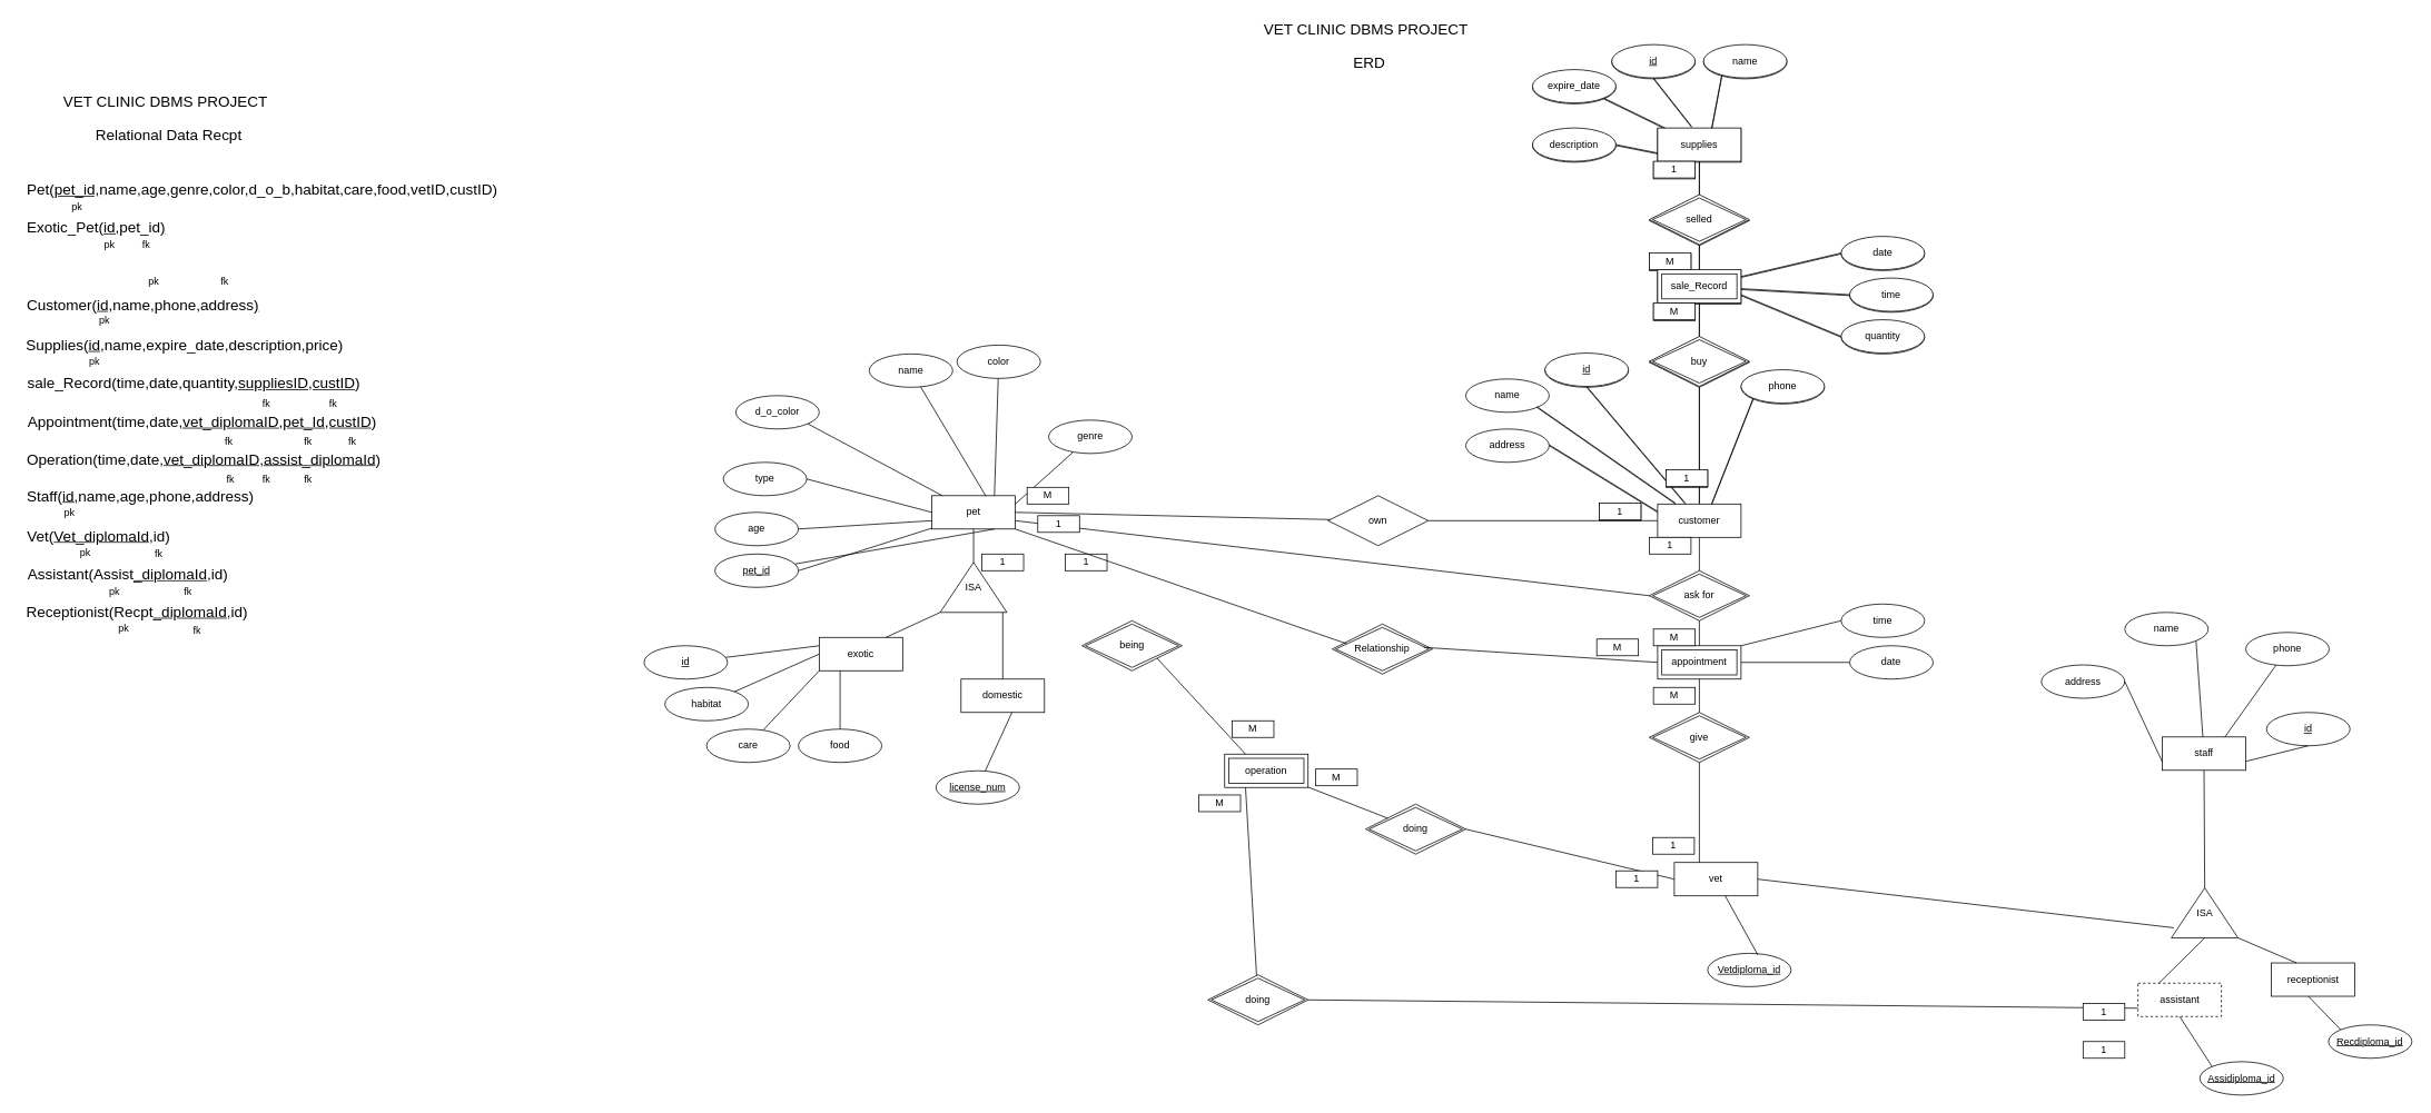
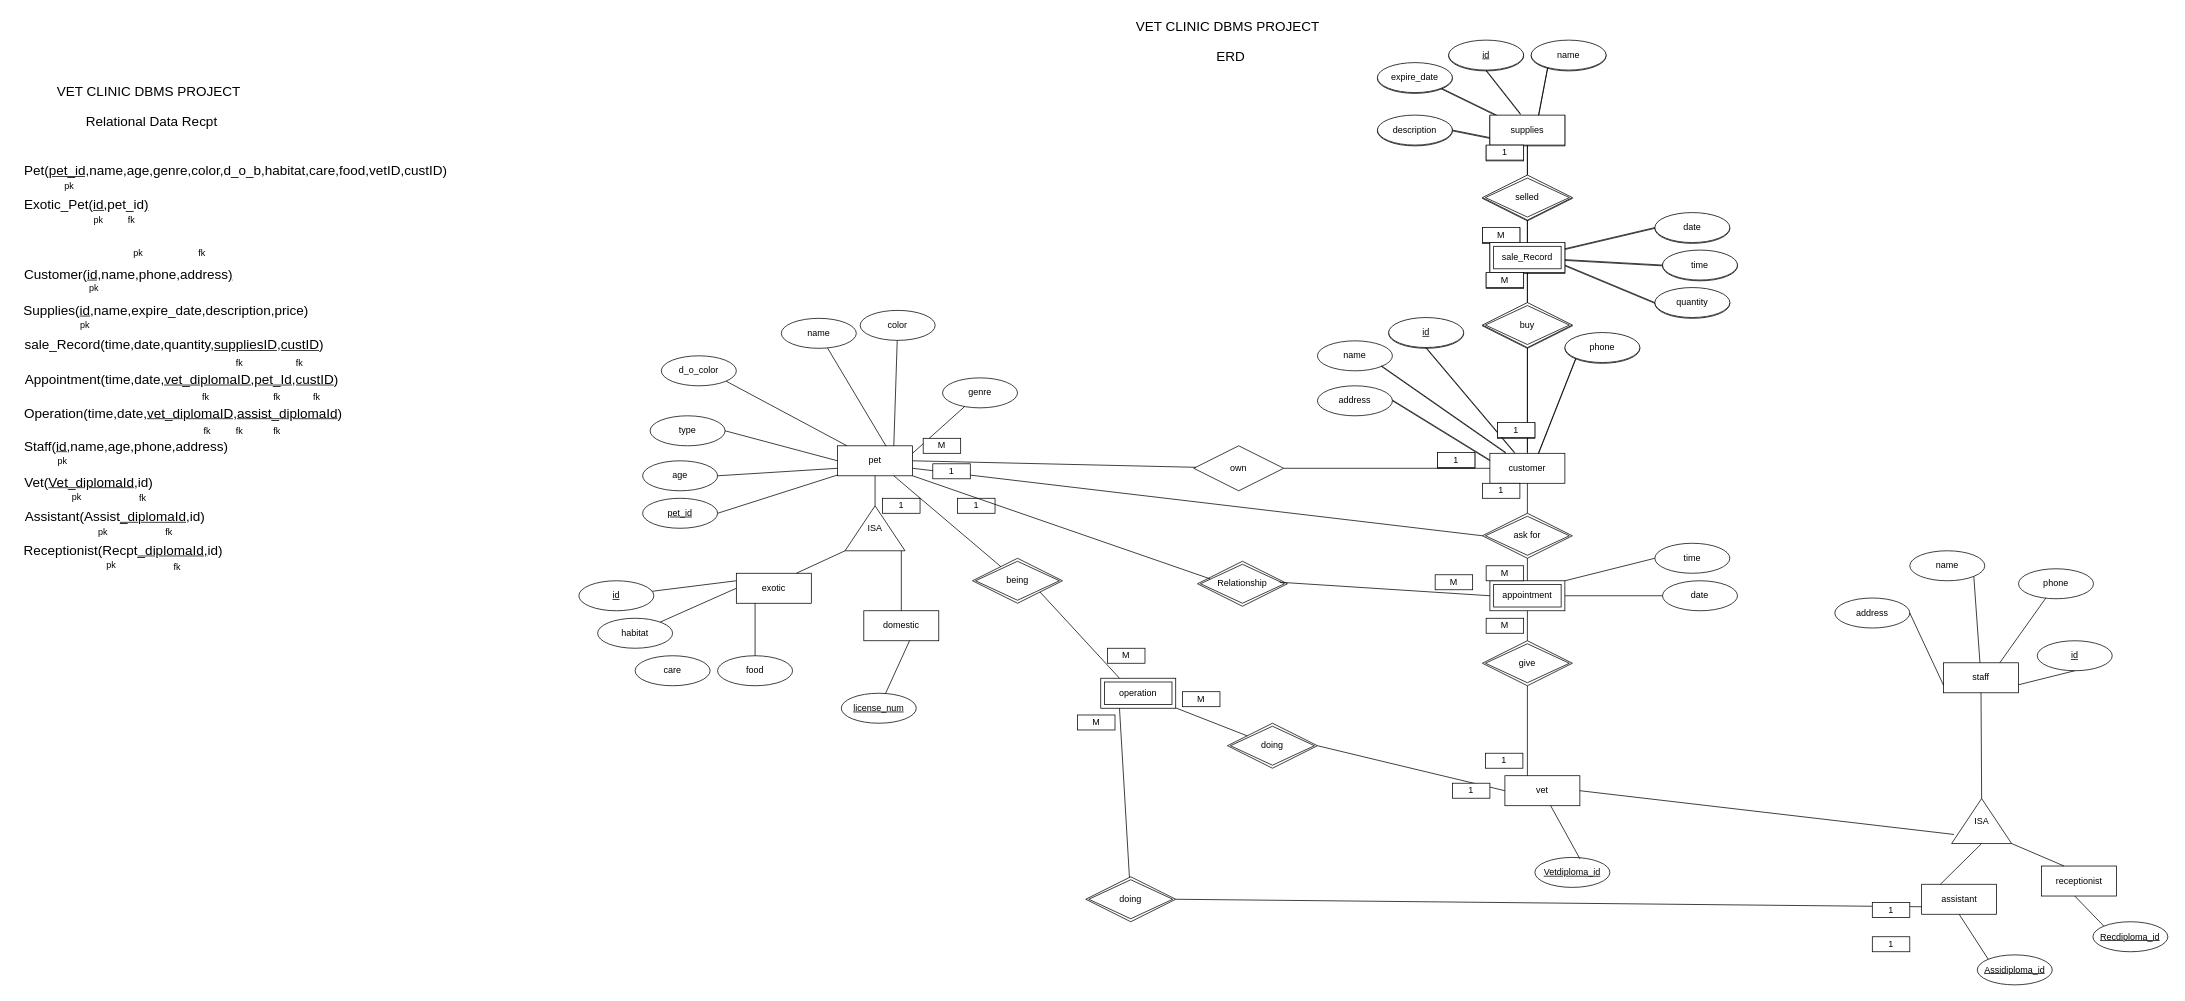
- <mxCell id="162" value="" style="endArrow=none;html=1;rounded=0;exitX=0.75;exitY=1;exitDx=0;exitDy=0;" parent="1" source="39" target="136" edge="1"><mxGeometry width="50" height="50" relative="1" as="geometry"><mxPoint x="1196" y="644.05" as="sourcePoint" /><mxPoint x="1285.676" y="483.019" as="targetPoint" /></mxGeometry></mxCell>
+ <mxCell id="162" value="" style="endArrow=none;html=1;rounded=0;exitX=0.75;exitY=1;exitDx=0;exitDy=0;" parent="1" source="39" target="158" edge="1"><mxGeometry width="50" height="50" relative="1" as="geometry"><mxPoint x="1196" y="644.05" as="sourcePoint" /><mxPoint x="1285.676" y="483.019" as="targetPoint" /></mxGeometry></mxCell>
- <mxCell id="74" value="" style="endArrow=none;html=1;rounded=0;entryX=0;entryY=1;entryDx=0;entryDy=0;" parent="1" source="73" target="50" edge="1"><mxGeometry width="50" height="50" relative="1" as="geometry"><mxPoint x="1246" y="944.05" as="sourcePoint" /><mxPoint x="896" y="804.05" as="targetPoint" /></mxGeometry></mxCell>
- <mxCell id="4" value="assistant" style="whiteSpace=wrap;html=1;align=center;rounded=0;dashed=1;" parent="1" vertex="1"><mxGeometry x="2561.8" y="1178.82" width="100" height="40" as="geometry" /></mxCell>
+ <mxCell id="4" value="assistant" style="whiteSpace=wrap;html=1;align=center;rounded=0;" parent="1" vertex="1"><mxGeometry x="2561.8" y="1178.82" width="100" height="40" as="geometry" /></mxCell>
